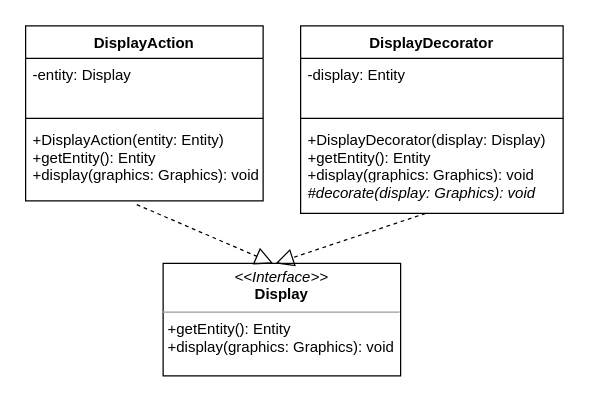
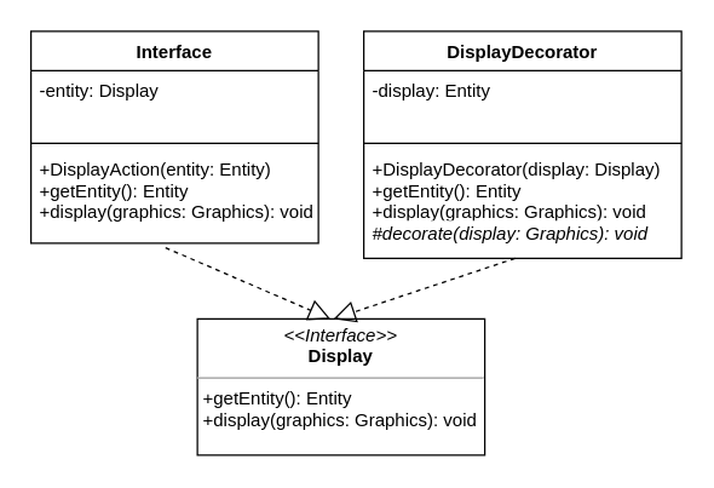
- <mxCell id="2" value="DisplayAction" style="swimlane;fontStyle=1;align=center;verticalAlign=top;childLayout=stackLayout;horizontal=1;startSize=26;horizontalStack=0;resizeParent=1;resizeParentMax=0;resizeLast=0;collapsible=1;marginBottom=0;" parent="1" vertex="1"><mxGeometry x="20" y="20" width="190" height="140" as="geometry" /></mxCell>
+ <mxCell id="2" value="Interface" style="swimlane;fontStyle=1;align=center;verticalAlign=top;childLayout=stackLayout;horizontal=1;startSize=26;horizontalStack=0;resizeParent=1;resizeParentMax=0;resizeLast=0;collapsible=1;marginBottom=0;" parent="1" vertex="1"><mxGeometry x="20" y="20" width="190" height="140" as="geometry" /></mxCell>
